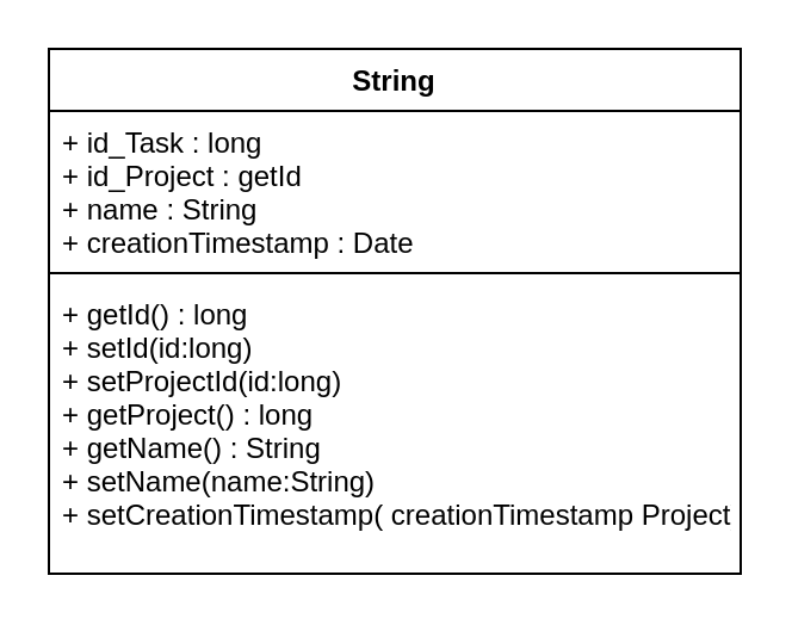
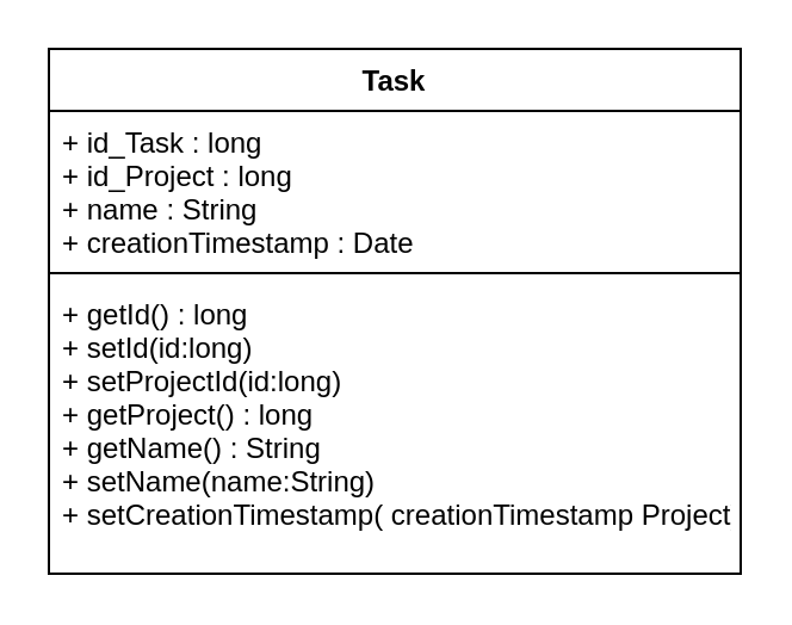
- <mxCell id="2" value="String" style="swimlane;fontStyle=1;align=center;verticalAlign=top;childLayout=stackLayout;horizontal=1;startSize=26;horizontalStack=0;resizeParent=1;resizeParentMax=0;resizeLast=0;collapsible=1;marginBottom=0;" vertex="1" parent="1"><mxGeometry x="20" y="20" width="290" height="220" as="geometry" /></mxCell>
+ <mxCell id="2" value="Task" style="swimlane;fontStyle=1;align=center;verticalAlign=top;childLayout=stackLayout;horizontal=1;startSize=26;horizontalStack=0;resizeParent=1;resizeParentMax=0;resizeLast=0;collapsible=1;marginBottom=0;" vertex="1" parent="1"><mxGeometry x="20" y="20" width="290" height="220" as="geometry" /></mxCell>
- <mxCell id="3" value="+ id_Task : long&#10;+ id_Project : getId&#10;+ name : String&#10;+ creationTimestamp : Date" style="text;strokeColor=none;fillColor=none;align=left;verticalAlign=top;spacingLeft=4;spacingRight=4;overflow=hidden;rotatable=0;points=[[0,0.5],[1,0.5]];portConstraint=eastwest;" vertex="1" parent="2"><mxGeometry y="26" width="290" height="64" as="geometry" /></mxCell>
+ <mxCell id="3" value="+ id_Task : long&#10;+ id_Project : long&#10;+ name : String&#10;+ creationTimestamp : Date" style="text;strokeColor=none;fillColor=none;align=left;verticalAlign=top;spacingLeft=4;spacingRight=4;overflow=hidden;rotatable=0;points=[[0,0.5],[1,0.5]];portConstraint=eastwest;" vertex="1" parent="2"><mxGeometry y="26" width="290" height="64" as="geometry" /></mxCell>
